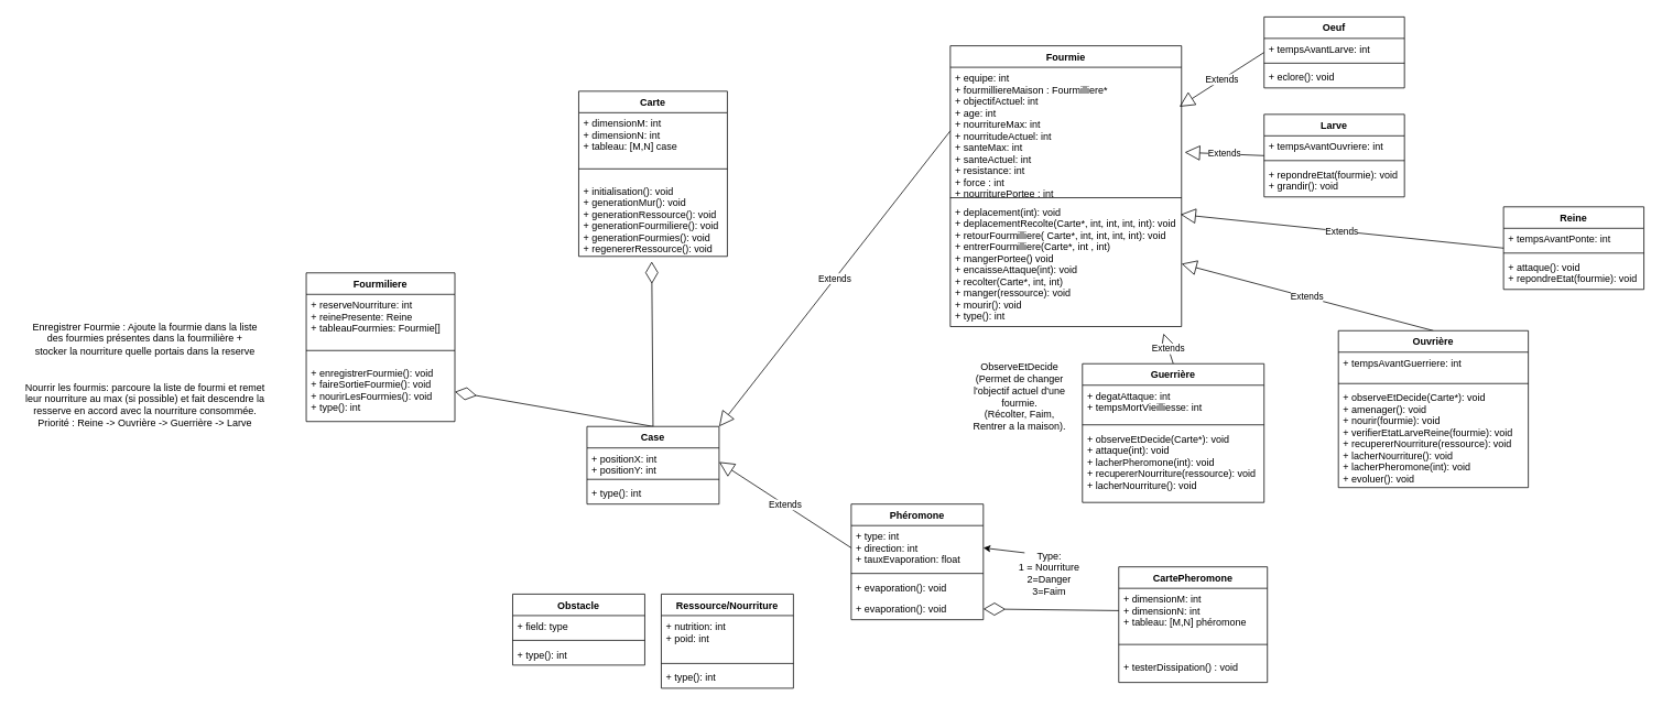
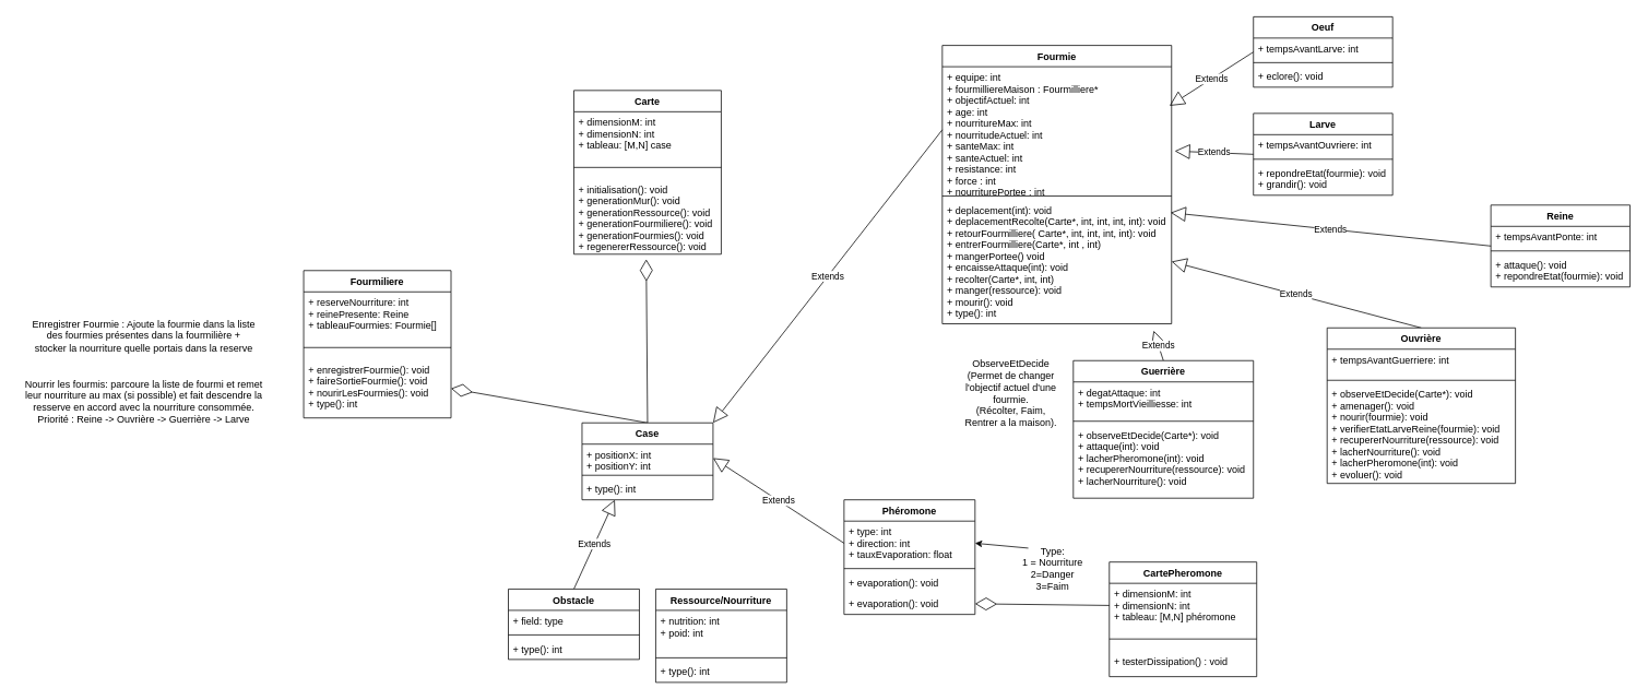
+ <mxCell id="7" value="Extends" style="endArrow=block;endSize=16;endFill=0;html=1;exitX=0.5;exitY=0;exitDx=0;exitDy=0;entryX=0.25;entryY=1;entryDx=0;entryDy=0;" parent="1" source="8" target="36" edge="1"><mxGeometry width="160" relative="1" as="geometry"><mxPoint x="580" y="645" as="sourcePoint" /><mxPoint x="730" y="614" as="targetPoint" /></mxGeometry></mxCell>
- <mxCell id="18" value="Type:&lt;br&gt;1 = Nourriture&lt;br&gt;2=Danger&lt;br&gt;3=Faim" style="text;html=1;strokeColor=none;fillColor=none;align=center;verticalAlign=middle;whiteSpace=wrap;rounded=0;" parent="1" vertex="1"><mxGeometry x="1210" y="669" width="120" height="50" as="geometry" /></mxCell>
+ <mxCell id="18" value="Type:&lt;br&gt;1 = Nourriture&lt;br&gt;2=Danger&lt;br&gt;3=Faim" style="text;html=1;strokeColor=none;fillColor=none;align=center;verticalAlign=middle;whiteSpace=wrap;rounded=0;" parent="1" vertex="1"><mxGeometry x="1225" y="669" width="120" height="50" as="geometry" /></mxCell>
